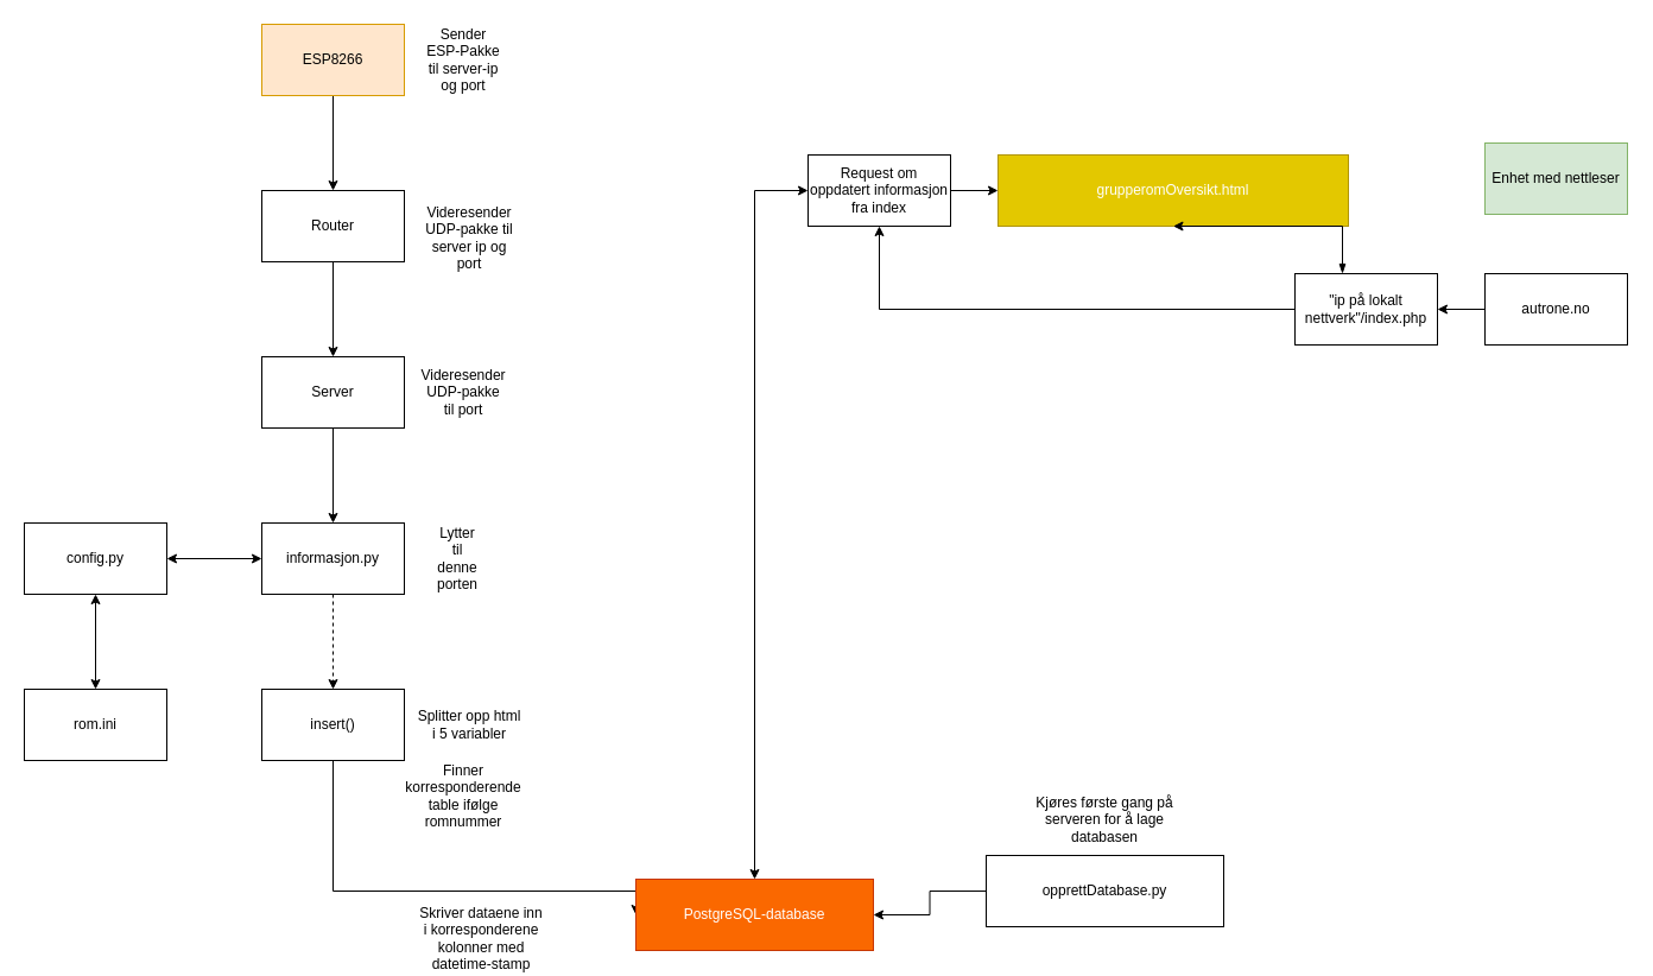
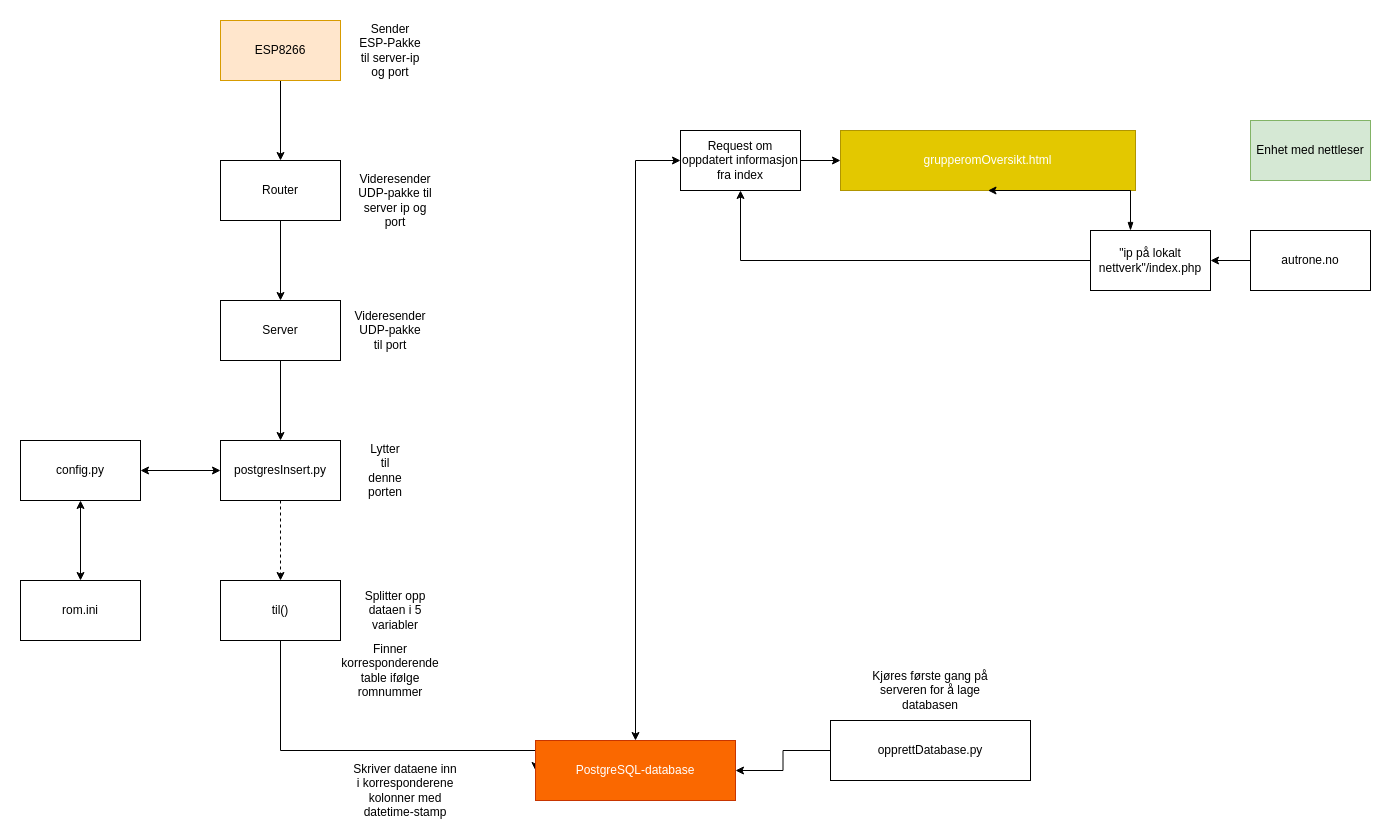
- <mxCell id="10" value="informasjon.py&lt;br&gt;" style="rounded=0;whiteSpace=wrap;html=1;" parent="1" vertex="1"><mxGeometry x="220" y="440" width="120" height="60" as="geometry" /></mxCell>
+ <mxCell id="10" value="postgresInsert.py&lt;br&gt;" style="rounded=0;whiteSpace=wrap;html=1;" parent="1" vertex="1"><mxGeometry x="220" y="440" width="120" height="60" as="geometry" /></mxCell>
- <mxCell id="15" value="insert()" style="rounded=0;whiteSpace=wrap;html=1;" parent="1" vertex="1"><mxGeometry x="220" y="580" width="120" height="60" as="geometry" /></mxCell>
+ <mxCell id="15" value="til()" style="rounded=0;whiteSpace=wrap;html=1;" parent="1" vertex="1"><mxGeometry x="220" y="580" width="120" height="60" as="geometry" /></mxCell>
- <mxCell id="20" value="Splitter opp html i 5 variabler" style="text;html=1;strokeColor=none;fillColor=none;align=center;verticalAlign=middle;whiteSpace=wrap;rounded=0;" parent="1" vertex="1"><mxGeometry x="350" y="600" width="90" height="20" as="geometry" /></mxCell>
+ <mxCell id="20" value="Splitter opp dataen i 5 variabler" style="text;html=1;strokeColor=none;fillColor=none;align=center;verticalAlign=middle;whiteSpace=wrap;rounded=0;" parent="1" vertex="1"><mxGeometry x="350" y="600" width="90" height="20" as="geometry" /></mxCell>
